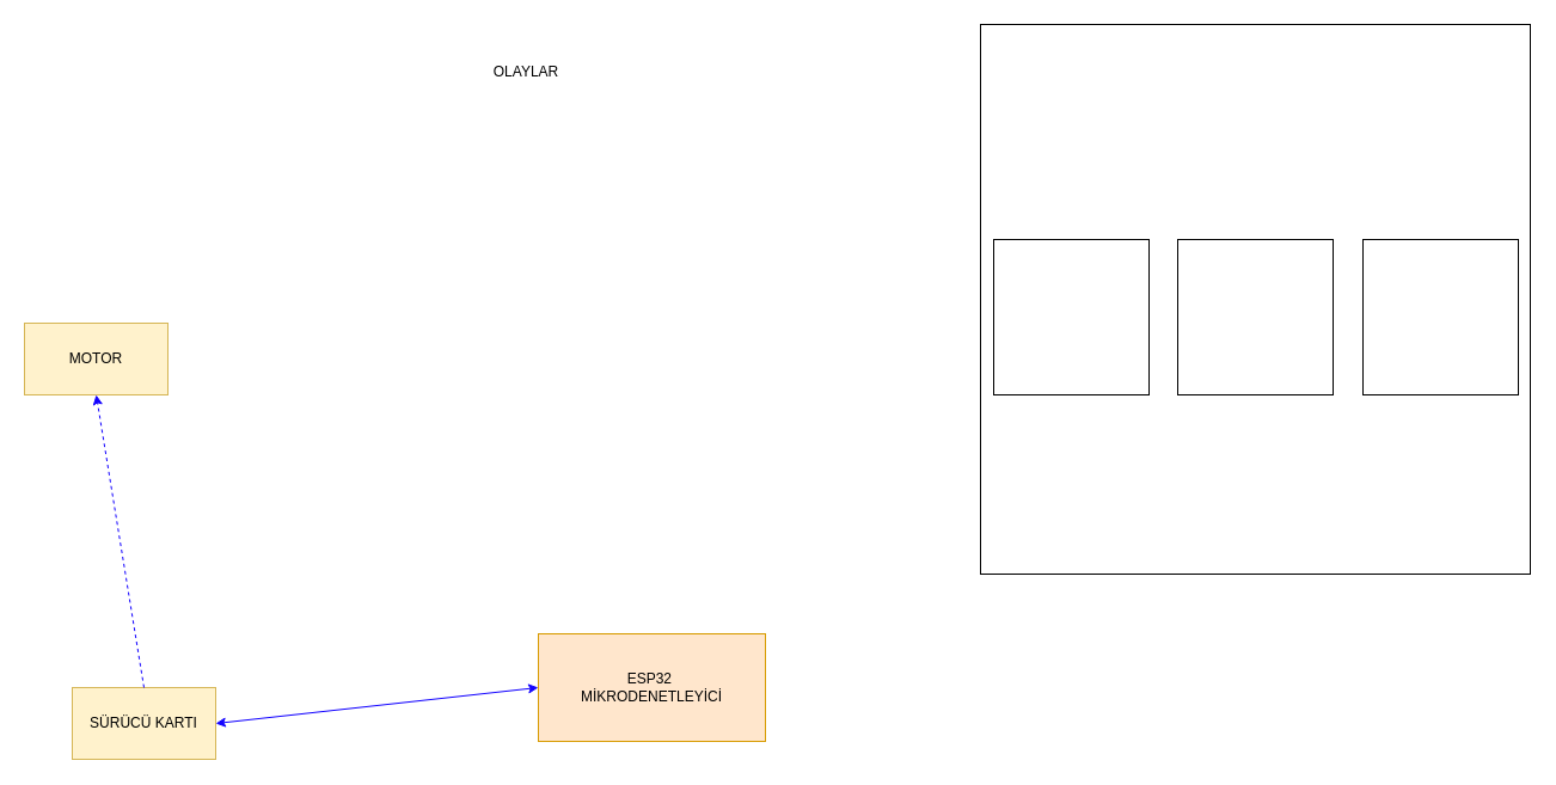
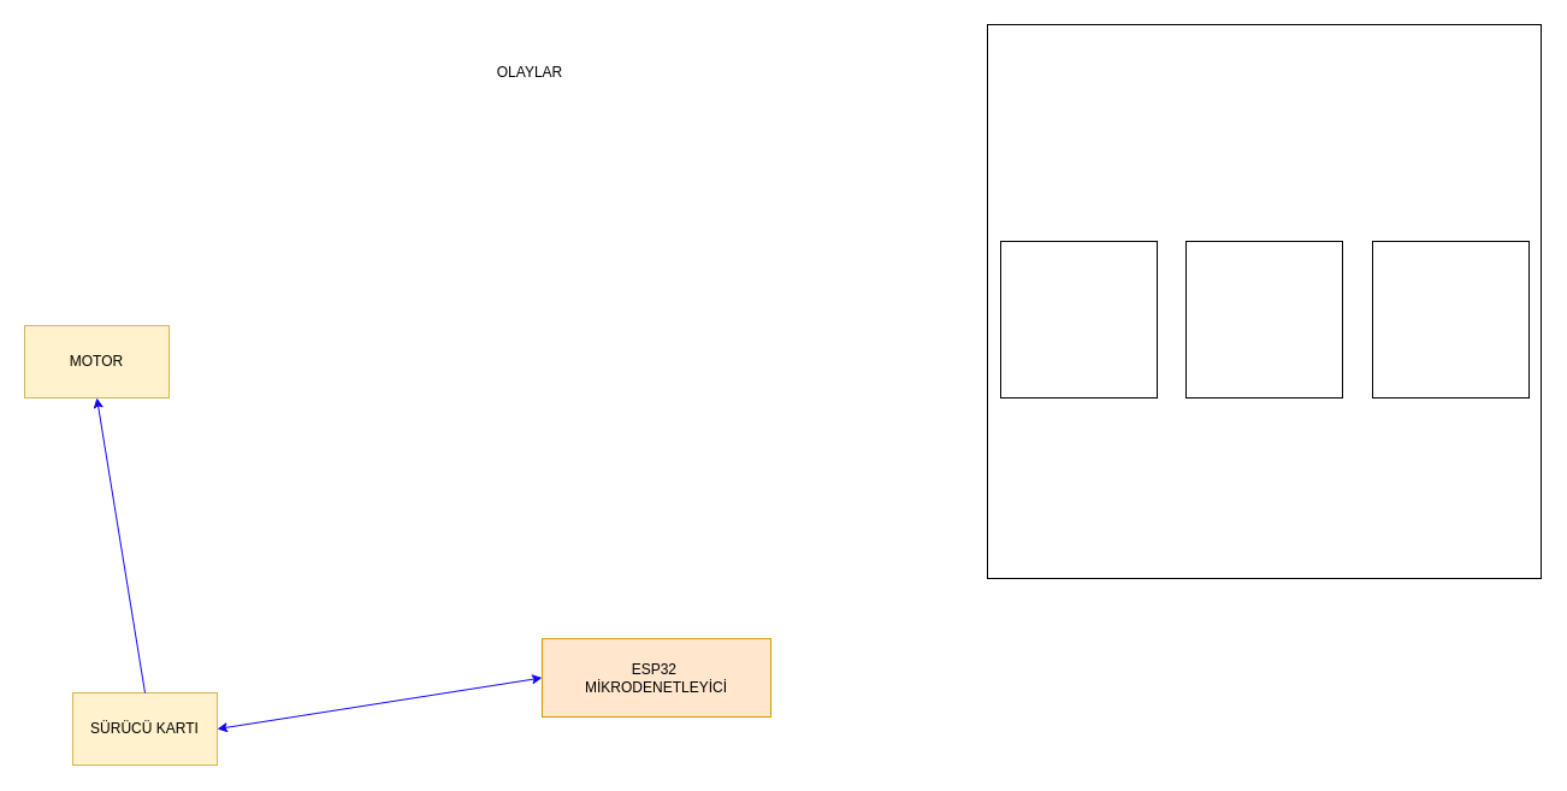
- <mxCell id="7" value="" style="endArrow=classic;html=1;rounded=0;exitX=0.5;exitY=0;exitDx=0;exitDy=0;entryX=0.5;entryY=1;entryDx=0;entryDy=0;strokeColor=#1100FF;dashed=1;" edge="1" parent="1" source="5" target="4"><mxGeometry width="50" height="50" relative="1" as="geometry"><mxPoint x="500" y="470" as="sourcePoint" /><mxPoint x="550" y="420" as="targetPoint" /></mxGeometry></mxCell>
+ <mxCell id="7" value="" style="endArrow=classic;html=1;rounded=0;exitX=0.5;exitY=0;exitDx=0;exitDy=0;entryX=0.5;entryY=1;entryDx=0;entryDy=0;strokeColor=#1100FF;" edge="1" parent="1" source="5" target="4"><mxGeometry width="50" height="50" relative="1" as="geometry"><mxPoint x="500" y="470" as="sourcePoint" /><mxPoint x="550" y="420" as="targetPoint" /></mxGeometry></mxCell>
- <mxCell id="2" value="ESP32&amp;nbsp;&lt;br&gt;MİKRODENETLEYİCİ" style="rounded=0;whiteSpace=wrap;html=1;fillColor=#ffe6cc;strokeColor=#d79b00;" vertex="1" parent="1"><mxGeometry x="450" y="530" width="190" height="90" as="geometry" /></mxCell>
+ <mxCell id="2" value="ESP32&amp;nbsp;&lt;br&gt;MİKRODENETLEYİCİ" style="rounded=0;whiteSpace=wrap;html=1;fillColor=#ffe6cc;strokeColor=#d79b00;" vertex="1" parent="1"><mxGeometry x="450" y="530" width="190" height="65" as="geometry" /></mxCell>
